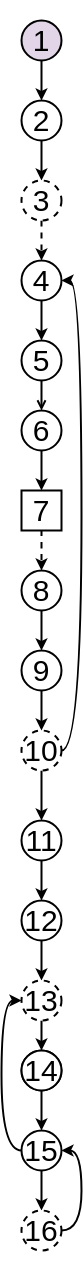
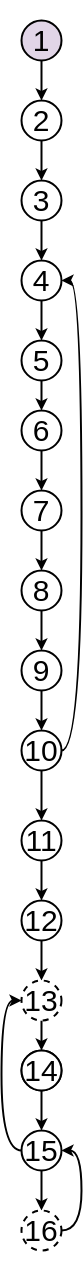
- <mxCell id="7" value="3" style="ellipse;whiteSpace=wrap;html=1;aspect=fixed;fontSize=30;strokeWidth=2;dashed=1;" parent="1" vertex="1"><mxGeometry x="20" y="180" width="40" height="40" as="geometry" /></mxCell>
+ <mxCell id="7" value="3" style="ellipse;whiteSpace=wrap;html=1;aspect=fixed;fontSize=30;strokeWidth=2;" parent="1" vertex="1"><mxGeometry x="20" y="180" width="40" height="40" as="geometry" /></mxCell>
- <mxCell id="6" style="edgeStyle=orthogonalEdgeStyle;rounded=0;orthogonalLoop=1;jettySize=auto;html=1;strokeWidth=2;dashed=1;" parent="1" source="7" target="9" edge="1"><mxGeometry relative="1" as="geometry" /></mxCell>
+ <mxCell id="6" style="edgeStyle=orthogonalEdgeStyle;rounded=0;orthogonalLoop=1;jettySize=auto;html=1;strokeWidth=2;" parent="1" source="7" target="9" edge="1"><mxGeometry relative="1" as="geometry" /></mxCell>
- <mxCell id="10" style="edgeStyle=orthogonalEdgeStyle;rounded=0;orthogonalLoop=1;jettySize=auto;html=1;entryX=0.5;entryY=0;entryDx=0;entryDy=0;strokeWidth=2;endArrow=open;" parent="1" source="11" target="12" edge="1"><mxGeometry relative="1" as="geometry" /></mxCell>
+ <mxCell id="10" style="edgeStyle=orthogonalEdgeStyle;rounded=0;orthogonalLoop=1;jettySize=auto;html=1;entryX=0.5;entryY=0;entryDx=0;entryDy=0;strokeWidth=2;" parent="1" source="11" target="12" edge="1"><mxGeometry relative="1" as="geometry" /></mxCell>
- <mxCell id="14" value="7" style="whiteSpace=wrap;html=1;aspect=fixed;fontSize=30;strokeWidth=2;rounded=0;" parent="1" vertex="1"><mxGeometry x="20" y="490" width="40" height="40" as="geometry" /></mxCell>
+ <mxCell id="14" value="7" style="ellipse;whiteSpace=wrap;html=1;aspect=fixed;fontSize=30;strokeWidth=2;" parent="1" vertex="1"><mxGeometry x="20" y="490" width="40" height="40" as="geometry" /></mxCell>
- <mxCell id="13" style="edgeStyle=orthogonalEdgeStyle;curved=1;orthogonalLoop=1;jettySize=auto;html=1;entryX=0.5;entryY=0;entryDx=0;entryDy=0;strokeWidth=2;dashed=1;" parent="1" source="14" target="17" edge="1"><mxGeometry relative="1" as="geometry" /></mxCell>
+ <mxCell id="13" style="edgeStyle=orthogonalEdgeStyle;curved=1;orthogonalLoop=1;jettySize=auto;html=1;entryX=0.5;entryY=0;entryDx=0;entryDy=0;strokeWidth=2;" parent="1" source="14" target="17" edge="1"><mxGeometry relative="1" as="geometry" /></mxCell>
- <mxCell id="19" value="10" style="ellipse;whiteSpace=wrap;html=1;aspect=fixed;fontSize=30;strokeWidth=2;dashed=1;" parent="1" vertex="1"><mxGeometry x="20" y="730" width="40" height="40" as="geometry" /></mxCell>
+ <mxCell id="19" value="10" style="ellipse;whiteSpace=wrap;html=1;aspect=fixed;fontSize=30;strokeWidth=2;" parent="1" vertex="1"><mxGeometry x="20" y="730" width="40" height="40" as="geometry" /></mxCell>
